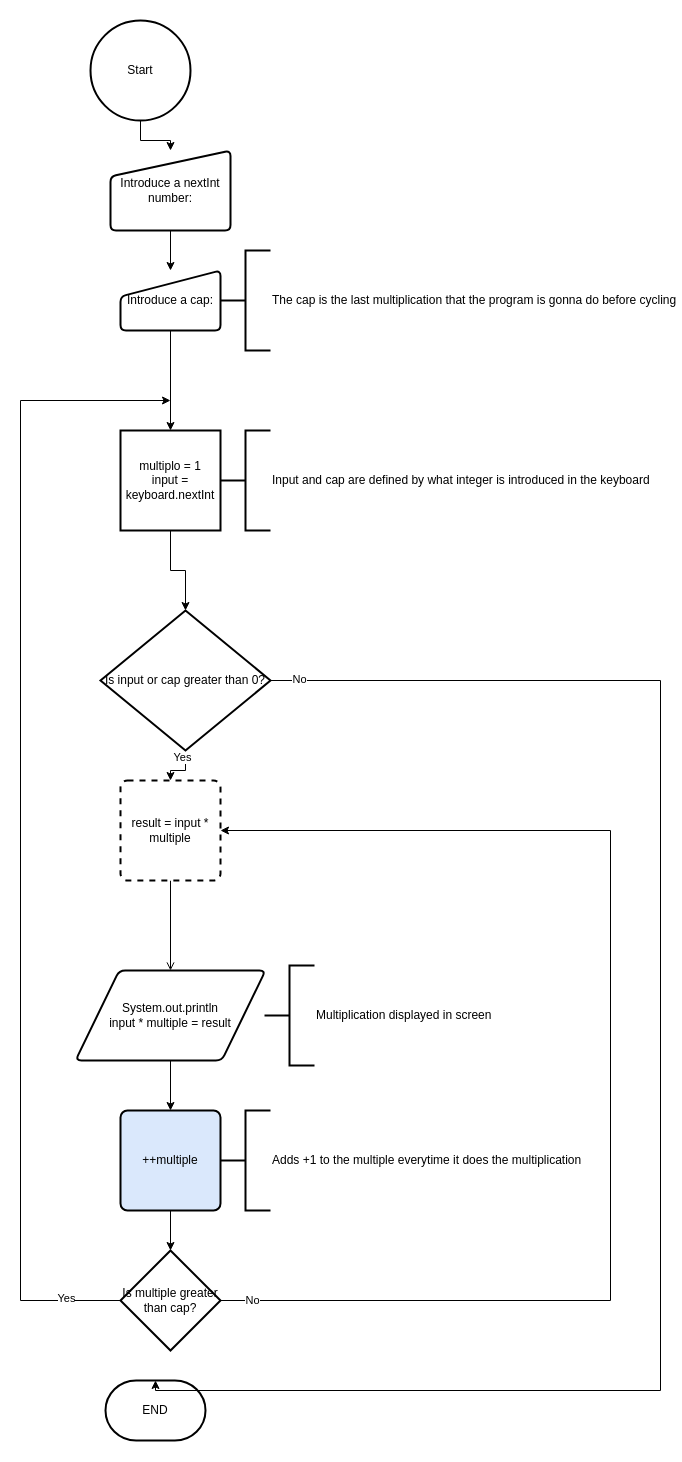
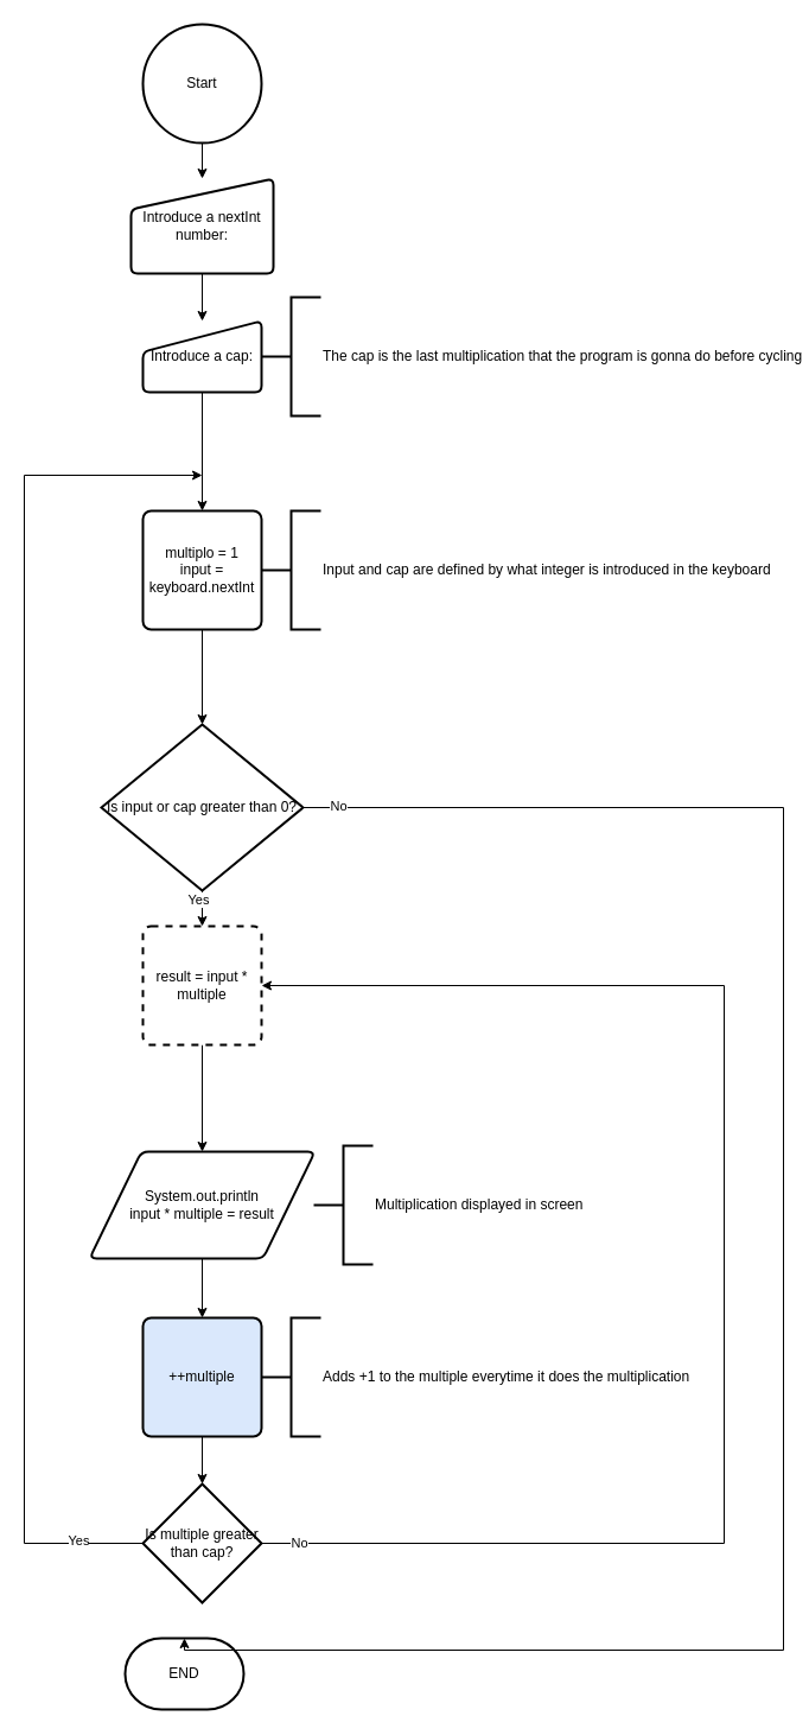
- <mxCell id="3" value="Start" style="strokeWidth=2;html=1;shape=mxgraph.flowchart.start_2;whiteSpace=wrap;" vertex="1" parent="1"><mxGeometry x="90" y="20" width="100" height="100" as="geometry" /></mxCell>
+ <mxCell id="3" value="Start" style="strokeWidth=2;html=1;shape=mxgraph.flowchart.start_2;whiteSpace=wrap;" vertex="1" parent="1"><mxGeometry x="120" y="20" width="100" height="100" as="geometry" /></mxCell>
- <mxCell id="11" value="multiplo = 1&lt;div&gt;input = keyboard.nextInt&lt;/div&gt;" style="whiteSpace=wrap;html=1;absoluteArcSize=1;arcSize=14;strokeWidth=2;rounded=0;" vertex="1" parent="1"><mxGeometry x="120" y="430" width="100" height="100" as="geometry" /></mxCell>
+ <mxCell id="11" value="multiplo = 1&lt;div&gt;input = keyboard.nextInt&lt;/div&gt;" style="rounded=1;whiteSpace=wrap;html=1;absoluteArcSize=1;arcSize=14;strokeWidth=2;" vertex="1" parent="1"><mxGeometry x="120" y="430" width="100" height="100" as="geometry" /></mxCell>
- <mxCell id="8" value="Is input or cap greater than 0?" style="strokeWidth=2;html=1;shape=mxgraph.flowchart.decision;whiteSpace=wrap;" vertex="1" parent="1"><mxGeometry x="100" y="610" width="170" height="140" as="geometry" /></mxCell>
+ <mxCell id="8" value="Is input or cap greater than 0?" style="strokeWidth=2;html=1;shape=mxgraph.flowchart.decision;whiteSpace=wrap;" vertex="1" parent="1"><mxGeometry x="85" y="610" width="170" height="140" as="geometry" /></mxCell>
- <mxCell id="9" style="edgeStyle=orthogonalEdgeStyle;rounded=0;orthogonalLoop=1;jettySize=auto;html=1;entryX=0.5;entryY=0;entryDx=0;entryDy=0;endArrow=open;" edge="1" parent="1" source="10" target="15"><mxGeometry relative="1" as="geometry" /></mxCell>
+ <mxCell id="9" style="edgeStyle=orthogonalEdgeStyle;rounded=0;orthogonalLoop=1;jettySize=auto;html=1;entryX=0.5;entryY=0;entryDx=0;entryDy=0;" edge="1" parent="1" source="10" target="15"><mxGeometry relative="1" as="geometry" /></mxCell>
